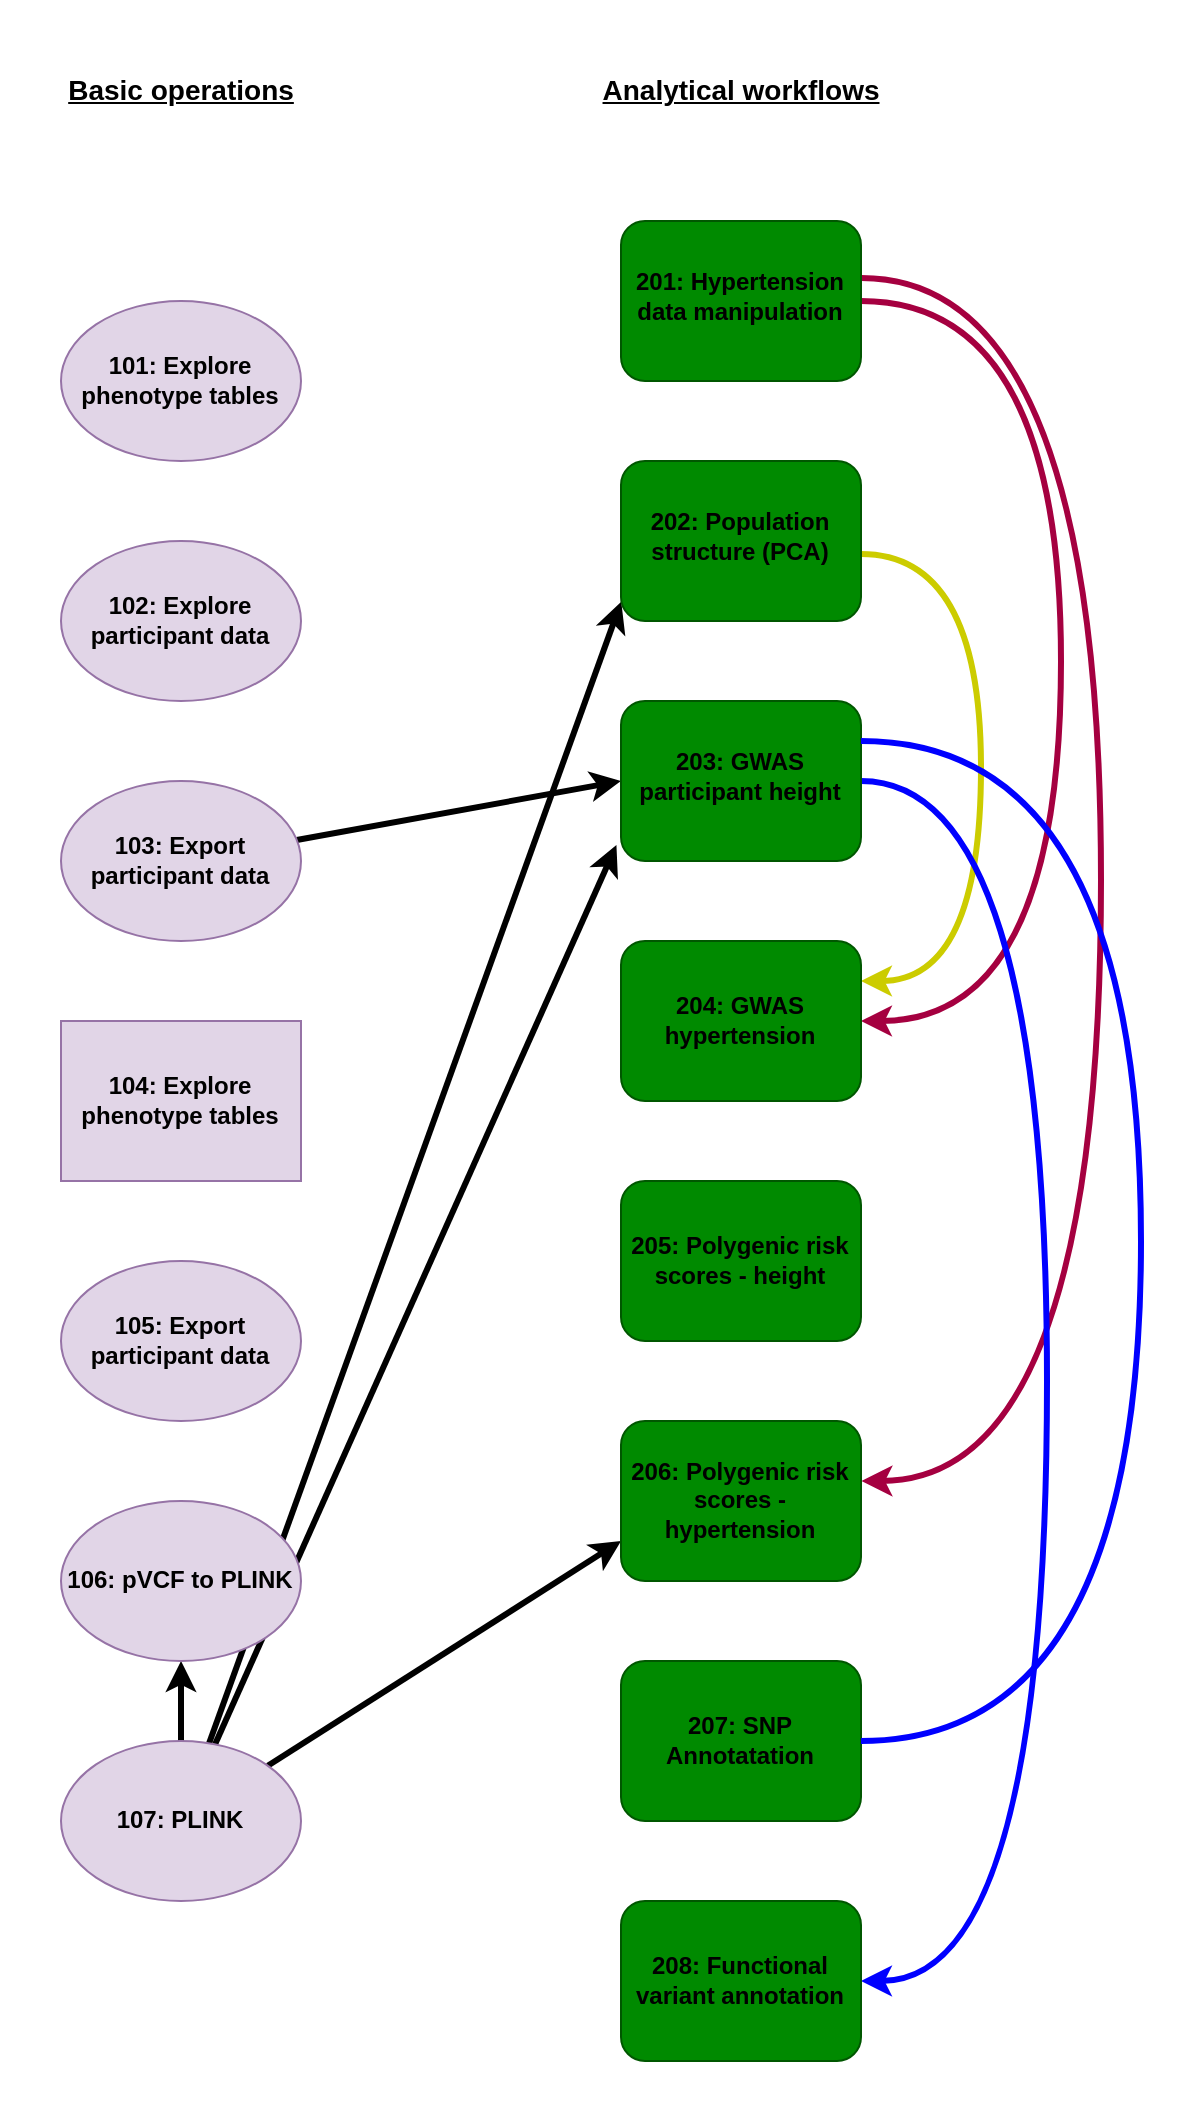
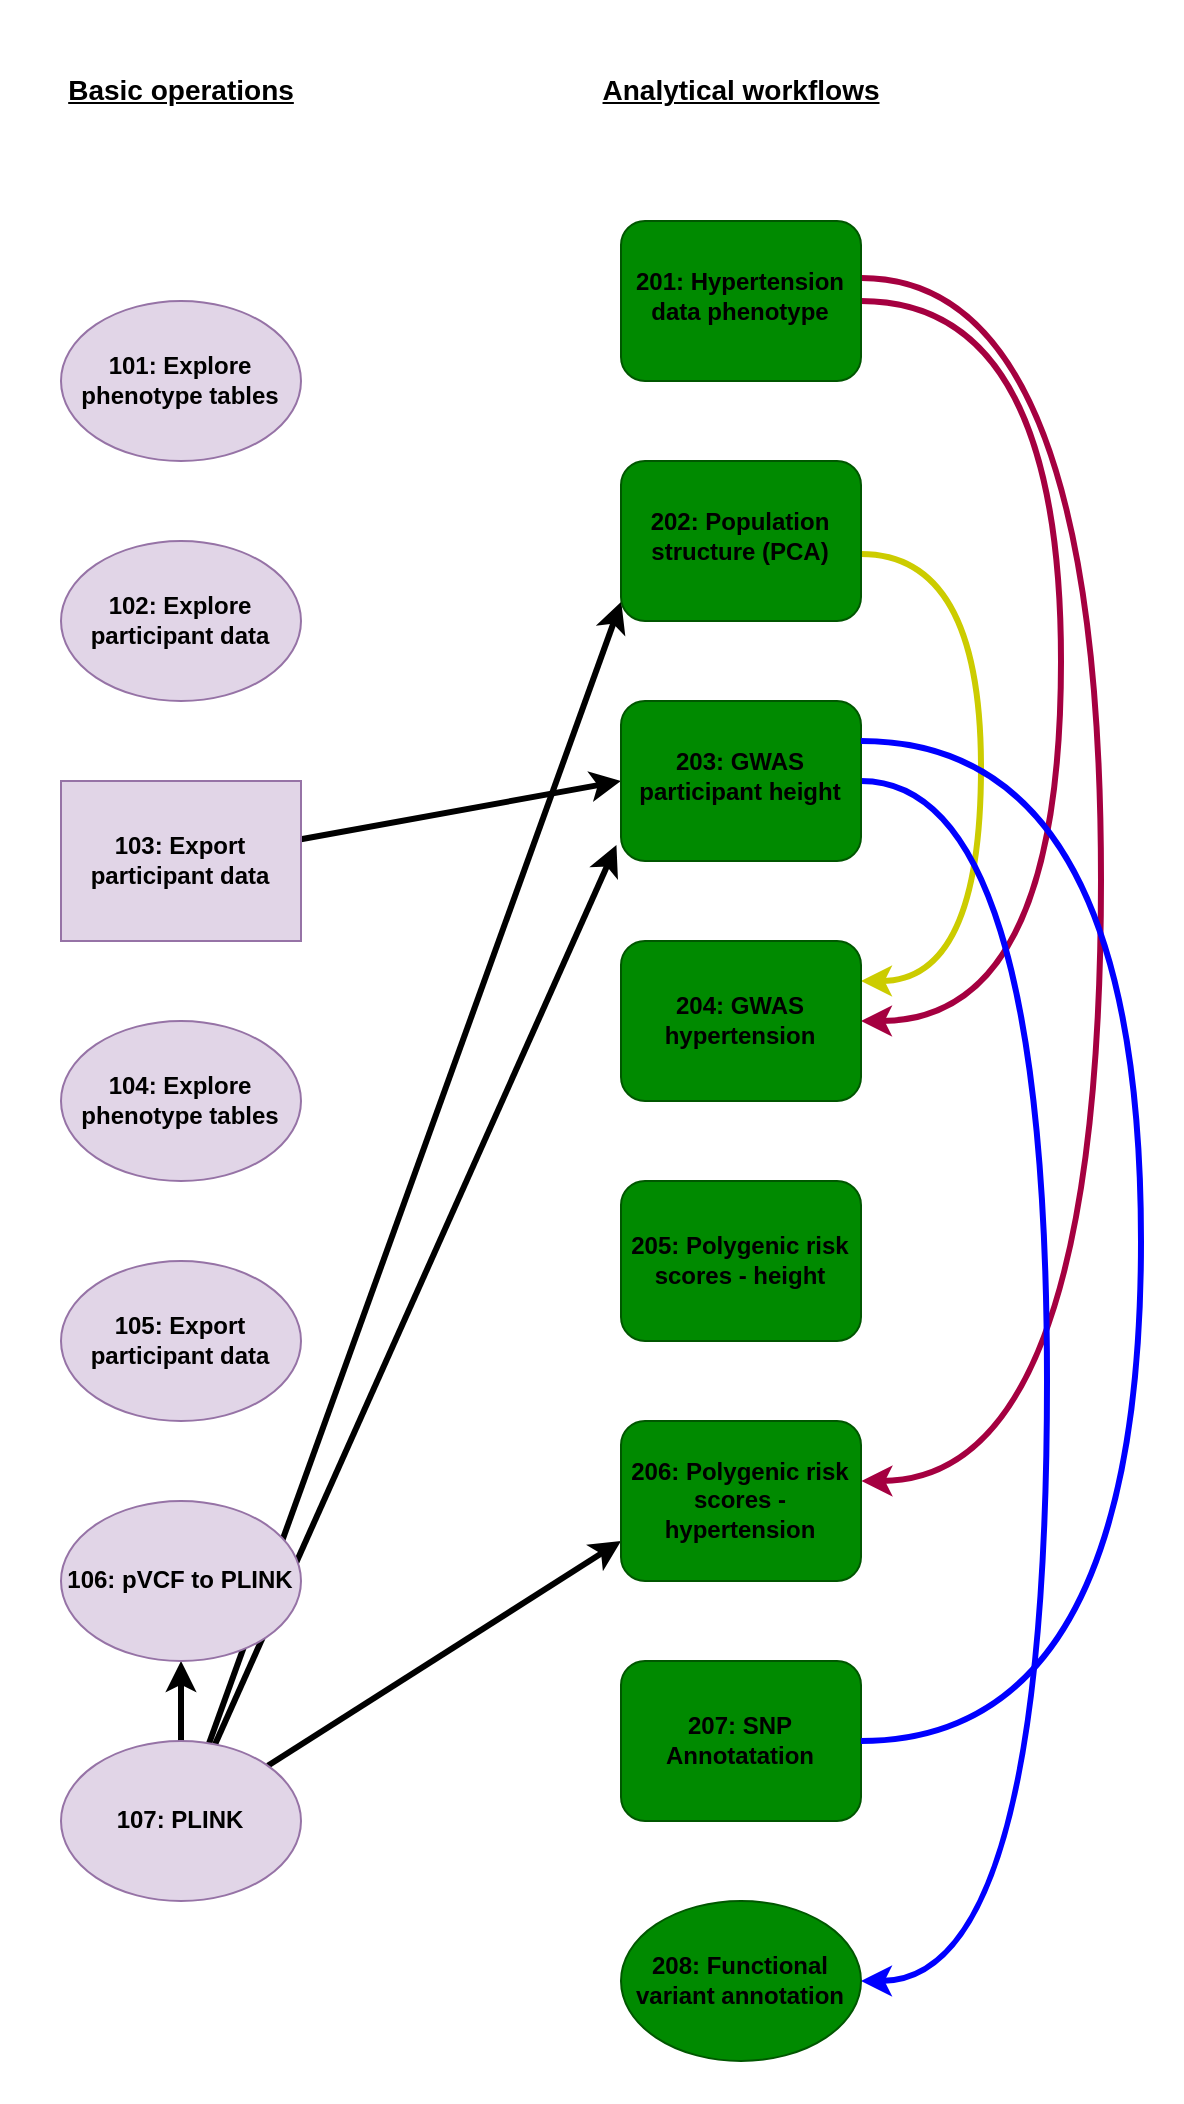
- <mxCell id="22" value="&lt;b&gt;&lt;font color=&quot;#000000&quot;&gt;201: Hypertension data manipulation&lt;/font&gt;&lt;/b&gt;" style="rounded=1;whiteSpace=wrap;html=1;shadow=0;fontFamily=Helvetica;fontSize=12;align=center;strokeWidth=1;spacing=6;spacingTop=-4;fillColor=#008a00;fontColor=#ffffff;strokeColor=#005700;" parent="1" vertex="1"><mxGeometry x="310" y="110" width="120" height="80" as="geometry" /></mxCell>
+ <mxCell id="22" value="&lt;b&gt;&lt;font color=&quot;#000000&quot;&gt;201: Hypertension data phenotype&lt;/font&gt;&lt;/b&gt;" style="rounded=1;whiteSpace=wrap;html=1;shadow=0;fontFamily=Helvetica;fontSize=12;align=center;strokeWidth=1;spacing=6;spacingTop=-4;fillColor=#008a00;fontColor=#ffffff;strokeColor=#005700;" parent="1" vertex="1"><mxGeometry x="310" y="110" width="120" height="80" as="geometry" /></mxCell>
- <mxCell id="25" value="&lt;p data-pm-slice=&quot;1 1 [&amp;quot;body&amp;quot;,null]&quot;&gt;&lt;b&gt;&lt;font color=&quot;#000000&quot;&gt;103: Export participant data&lt;/font&gt;&lt;/b&gt;&lt;/p&gt;" style="ellipse;whiteSpace=wrap;html=1;fillColor=#e1d5e7;strokeColor=#9673a6;" parent="1" vertex="1"><mxGeometry x="30" y="390" width="120" height="80" as="geometry" /></mxCell>
+ <mxCell id="25" value="&lt;p data-pm-slice=&quot;1 1 [&amp;quot;body&amp;quot;,null]&quot;&gt;&lt;b&gt;&lt;font color=&quot;#000000&quot;&gt;103: Export participant data&lt;/font&gt;&lt;/b&gt;&lt;/p&gt;" style="whiteSpace=wrap;html=1;fillColor=#e1d5e7;strokeColor=#9673a6;rounded=0;" parent="1" vertex="1"><mxGeometry x="30" y="390" width="120" height="80" as="geometry" /></mxCell>
- <mxCell id="26" value="&lt;p data-pm-slice=&quot;1 1 [&amp;quot;body&amp;quot;,null]&quot;&gt;&lt;b&gt;&lt;font color=&quot;#000000&quot;&gt;104: Explore phenotype tables&lt;/font&gt;&lt;/b&gt;&lt;/p&gt;" style="whiteSpace=wrap;html=1;fillColor=#e1d5e7;strokeColor=#9673a6;rounded=0;" parent="1" vertex="1"><mxGeometry x="30" y="510" width="120" height="80" as="geometry" /></mxCell>
+ <mxCell id="26" value="&lt;p data-pm-slice=&quot;1 1 [&amp;quot;body&amp;quot;,null]&quot;&gt;&lt;b&gt;&lt;font color=&quot;#000000&quot;&gt;104: Explore phenotype tables&lt;/font&gt;&lt;/b&gt;&lt;/p&gt;" style="ellipse;whiteSpace=wrap;html=1;fillColor=#e1d5e7;strokeColor=#9673a6;" parent="1" vertex="1"><mxGeometry x="30" y="510" width="120" height="80" as="geometry" /></mxCell>
- <mxCell id="15" value="&lt;p data-pm-slice=&quot;1 1 [&amp;quot;body&amp;quot;,null]&quot;&gt;&lt;b&gt;&lt;font color=&quot;#000000&quot;&gt;208: Functional variant annotation&lt;/font&gt;&lt;/b&gt;&lt;/p&gt;" style="whiteSpace=wrap;html=1;rounded=1;glass=0;strokeWidth=1;shadow=0;fillColor=#008a00;fontColor=#ffffff;strokeColor=#005700;" parent="1" vertex="1"><mxGeometry x="310" y="950" width="120" height="80" as="geometry" /></mxCell>
+ <mxCell id="15" value="&lt;p data-pm-slice=&quot;1 1 [&amp;quot;body&amp;quot;,null]&quot;&gt;&lt;b&gt;&lt;font color=&quot;#000000&quot;&gt;208: Functional variant annotation&lt;/font&gt;&lt;/b&gt;&lt;/p&gt;" style="ellipse;whiteSpace=wrap;html=1;glass=0;strokeWidth=1;shadow=0;fillColor=#008a00;fontColor=#ffffff;strokeColor=#005700;" parent="1" vertex="1"><mxGeometry x="310" y="950" width="120" height="80" as="geometry" /></mxCell>
